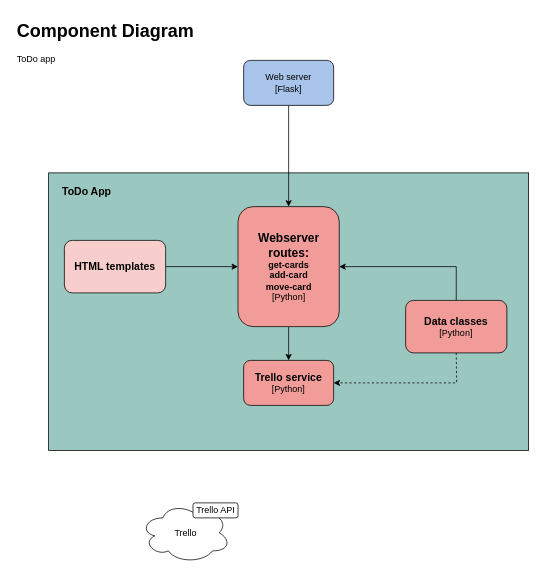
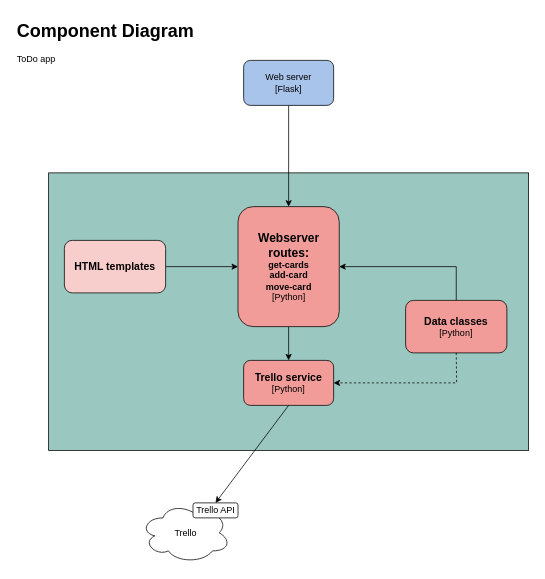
- <mxCell id="7" value="&lt;font style=&quot;font-size: 14px;&quot;&gt;&lt;b&gt;ToDo App&lt;/b&gt;&lt;/font&gt;" style="text;html=1;align=center;verticalAlign=middle;whiteSpace=wrap;rounded=0;" parent="1" vertex="1"><mxGeometry x="70" y="240" width="90" height="30" as="geometry" /></mxCell>
+ <mxCell id="11" value="" style="endArrow=classic;html=1;rounded=0;exitX=0.5;exitY=1;exitDx=0;exitDy=0;entryX=0.5;entryY=0;entryDx=0;entryDy=0;" edge="1" parent="1" source="5" target="10"><mxGeometry width="50" height="50" relative="1" as="geometry"><mxPoint x="360" y="610" as="sourcePoint" /><mxPoint x="410" y="560" as="targetPoint" /></mxGeometry></mxCell>
